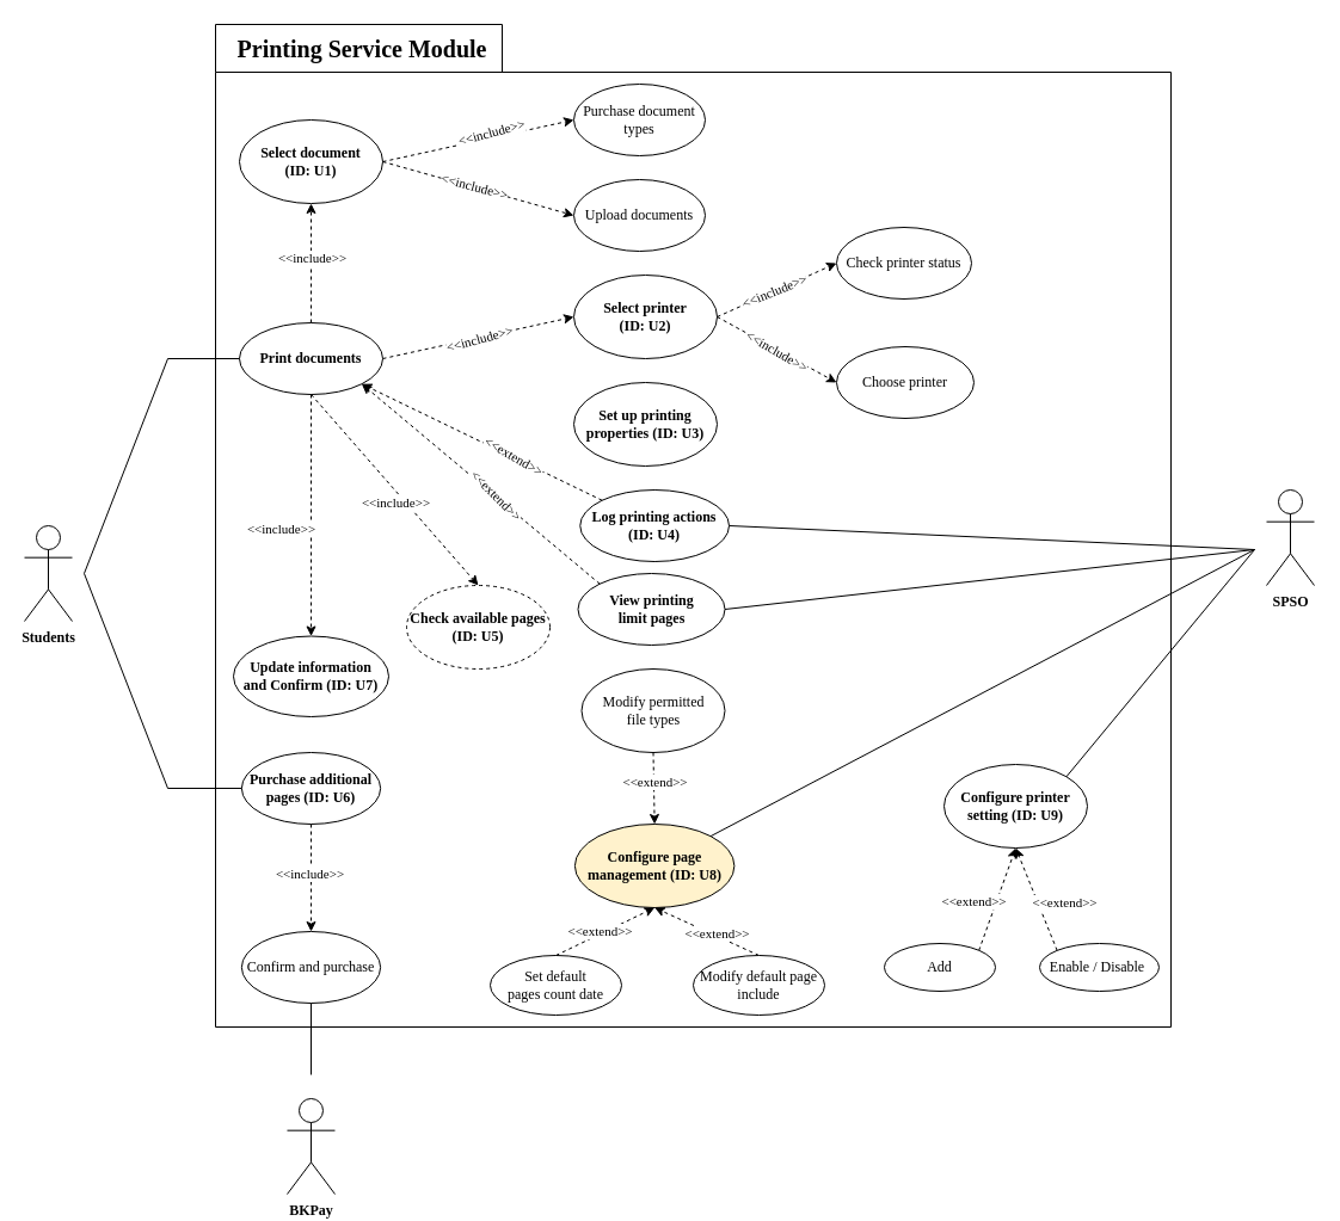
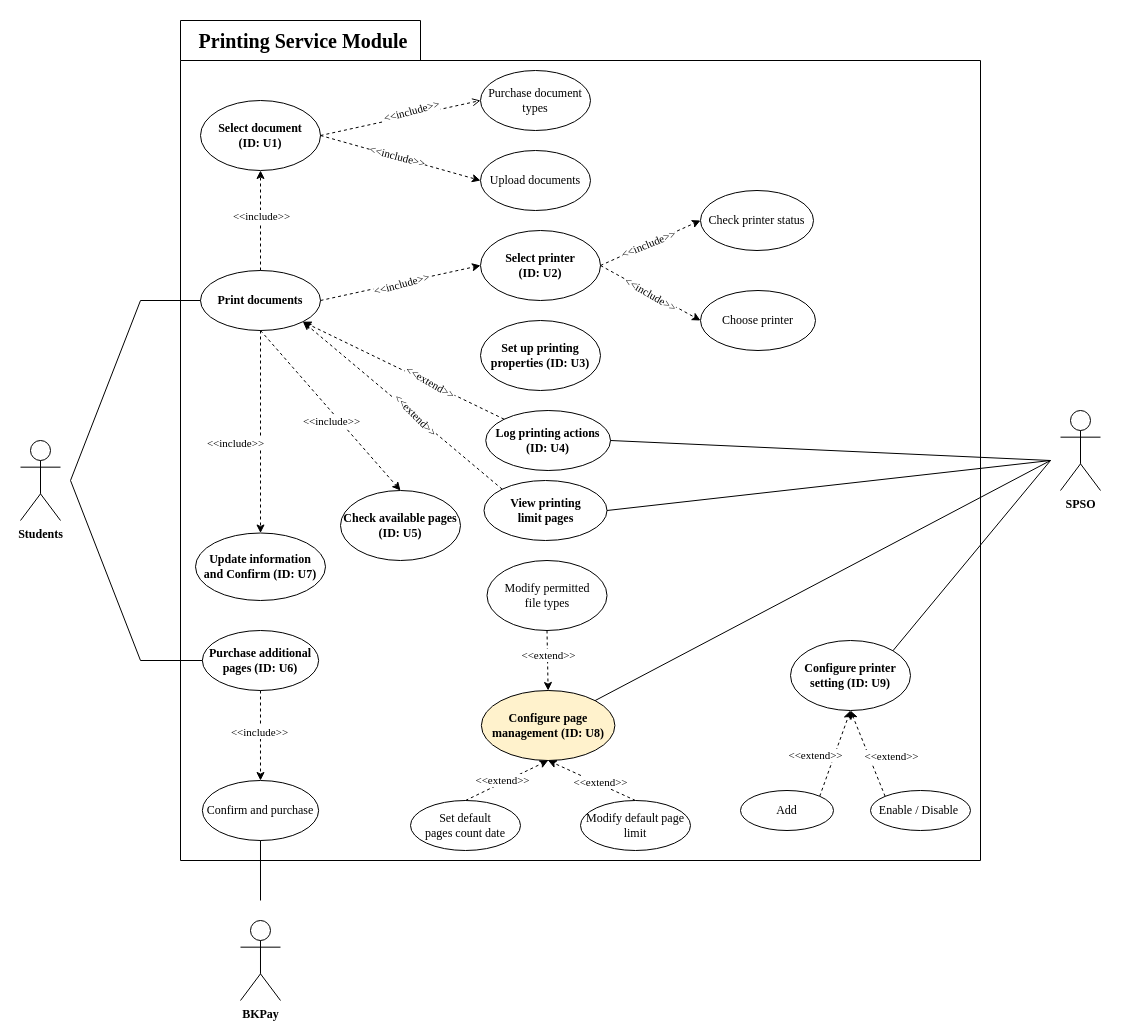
- <mxCell id="27" value="" style="html=1;labelBackgroundColor=#ffffff;startArrow=none;startFill=0;startSize=6;endArrow=classic;endFill=1;endSize=6;jettySize=auto;orthogonalLoop=1;strokeWidth=1;dashed=1;fontSize=14;rounded=0;exitX=1;exitY=0.5;exitDx=0;exitDy=0;entryX=0;entryY=0.5;entryDx=0;entryDy=0;" edge="1" parent="1" source="7" target="9"><mxGeometry width="60" height="60" relative="1" as="geometry"><mxPoint x="300" y="350" as="sourcePoint" /><mxPoint x="360" y="290" as="targetPoint" /></mxGeometry></mxCell>
+ <mxCell id="27" value="" style="html=1;labelBackgroundColor=#ffffff;startArrow=none;startFill=0;startSize=6;endArrow=open;endFill=1;endSize=6;jettySize=auto;orthogonalLoop=1;strokeWidth=1;dashed=1;fontSize=14;rounded=0;exitX=1;exitY=0.5;exitDx=0;exitDy=0;entryX=0;entryY=0.5;entryDx=0;entryDy=0;" edge="1" parent="1" source="7" target="9"><mxGeometry width="60" height="60" relative="1" as="geometry"><mxPoint x="300" y="350" as="sourcePoint" /><mxPoint x="360" y="290" as="targetPoint" /></mxGeometry></mxCell>
- <mxCell id="20" value="&lt;span style=&quot;font-family: &amp;quot;Times New Roman&amp;quot;;&quot;&gt;&lt;b&gt;Check available pages (ID: U5)&lt;/b&gt;&lt;/span&gt;" style="ellipse;whiteSpace=wrap;html=1;dashed=1;" vertex="1" parent="1"><mxGeometry x="340" y="490" width="120" height="70" as="geometry" /></mxCell>
+ <mxCell id="20" value="&lt;span style=&quot;font-family: &amp;quot;Times New Roman&amp;quot;;&quot;&gt;&lt;b&gt;Check available pages (ID: U5)&lt;/b&gt;&lt;/span&gt;" style="ellipse;whiteSpace=wrap;html=1;" vertex="1" parent="1"><mxGeometry x="340" y="490" width="120" height="70" as="geometry" /></mxCell>
- <mxCell id="60" value="&lt;span style=&quot;font-family: &amp;quot;Times New Roman&amp;quot;;&quot;&gt;Modify default page include&lt;/span&gt;" style="ellipse;whiteSpace=wrap;html=1;" vertex="1" parent="1"><mxGeometry x="580" y="800" width="110" height="50" as="geometry" /></mxCell>
+ <mxCell id="60" value="&lt;span style=&quot;font-family: &amp;quot;Times New Roman&amp;quot;;&quot;&gt;Modify default page limit&lt;/span&gt;" style="ellipse;whiteSpace=wrap;html=1;" vertex="1" parent="1"><mxGeometry x="580" y="800" width="110" height="50" as="geometry" /></mxCell>
